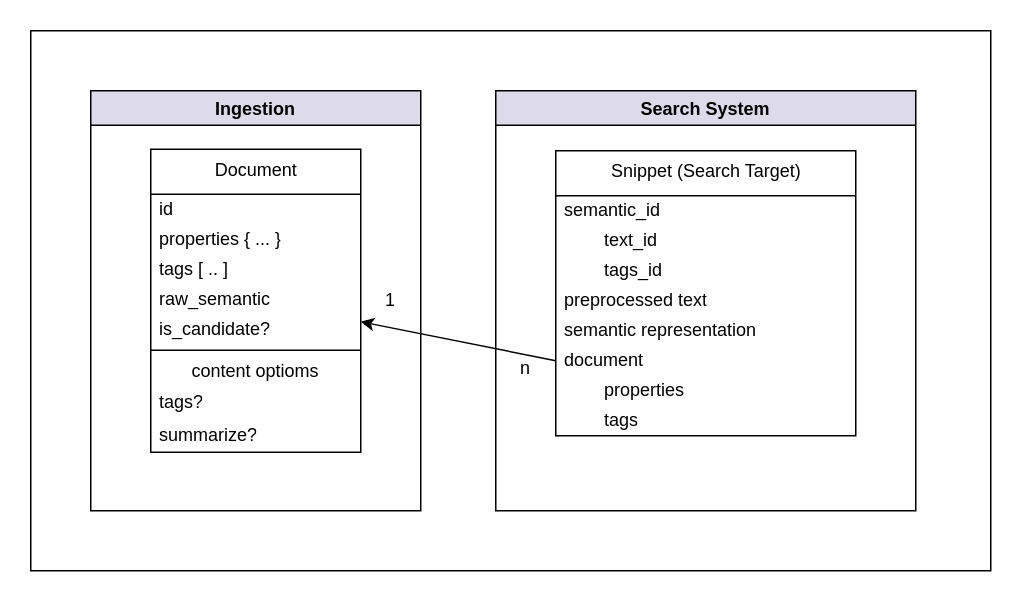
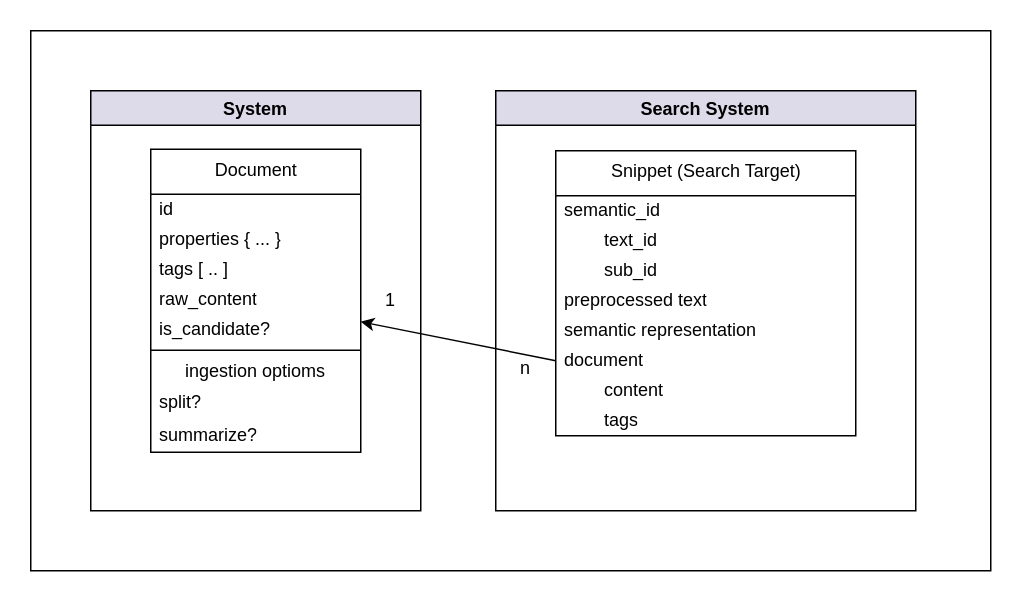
- <mxCell id="14" value="Ingestion" style="swimlane;fontColor=#000000;startSize=23;fillColor=#DDDBEA;" vertex="1" parent="1"><mxGeometry x="60" y="60" width="220" height="280" as="geometry" /></mxCell>
+ <mxCell id="14" value="System" style="swimlane;fontColor=#000000;startSize=23;fillColor=#DDDBEA;" vertex="1" parent="1"><mxGeometry x="60" y="60" width="220" height="280" as="geometry" /></mxCell>
- <mxCell id="7" value="&lt;span style=&quot;white-space: pre;&quot;&gt;&#09;&lt;/span&gt;tags_id" style="text;html=1;strokeColor=none;fillColor=none;align=left;verticalAlign=middle;spacingLeft=4;spacingRight=4;overflow=hidden;rotatable=0;points=[[0,0.5],[1,0.5]];portConstraint=eastwest;" vertex="1" parent="4"><mxGeometry y="70" width="200" height="20" as="geometry" /></mxCell>
+ <mxCell id="7" value="&lt;span style=&quot;white-space: pre;&quot;&gt;&#09;&lt;/span&gt;sub_id" style="text;html=1;strokeColor=none;fillColor=none;align=left;verticalAlign=middle;spacingLeft=4;spacingRight=4;overflow=hidden;rotatable=0;points=[[0,0.5],[1,0.5]];portConstraint=eastwest;" vertex="1" parent="4"><mxGeometry y="70" width="200" height="20" as="geometry" /></mxCell>
- <mxCell id="19" value="raw_semantic" style="text;html=1;strokeColor=none;fillColor=none;align=left;verticalAlign=middle;spacingLeft=4;spacingRight=4;overflow=hidden;rotatable=0;points=[[0,0.5],[1,0.5]];portConstraint=eastwest;" vertex="1" parent="15"><mxGeometry y="90" width="140" height="20" as="geometry" /></mxCell>
+ <mxCell id="19" value="raw_content" style="text;html=1;strokeColor=none;fillColor=none;align=left;verticalAlign=middle;spacingLeft=4;spacingRight=4;overflow=hidden;rotatable=0;points=[[0,0.5],[1,0.5]];portConstraint=eastwest;" vertex="1" parent="15"><mxGeometry y="90" width="140" height="20" as="geometry" /></mxCell>
- <mxCell id="22" value="content optioms" style="text;html=1;strokeColor=none;fillColor=none;align=center;verticalAlign=middle;spacingLeft=4;spacingRight=4;overflow=hidden;rotatable=0;points=[[0,0.5],[1,0.5]];portConstraint=eastwest;" vertex="1" parent="15"><mxGeometry y="138" width="140" height="20" as="geometry" /></mxCell>
+ <mxCell id="22" value="ingestion optioms" style="text;html=1;strokeColor=none;fillColor=none;align=center;verticalAlign=middle;spacingLeft=4;spacingRight=4;overflow=hidden;rotatable=0;points=[[0,0.5],[1,0.5]];portConstraint=eastwest;" vertex="1" parent="15"><mxGeometry y="138" width="140" height="20" as="geometry" /></mxCell>
- <mxCell id="11" value="&lt;span style=&quot;white-space: pre;&quot;&gt;&#09;&lt;/span&gt;properties" style="text;html=1;strokeColor=none;fillColor=none;align=left;verticalAlign=middle;spacingLeft=4;spacingRight=4;overflow=hidden;rotatable=0;points=[[0,0.5],[1,0.5]];portConstraint=eastwest;" vertex="1" parent="4"><mxGeometry y="150" width="200" height="20" as="geometry" /></mxCell>
+ <mxCell id="11" value="&lt;span style=&quot;white-space: pre;&quot;&gt;&#09;&lt;/span&gt;content" style="text;html=1;strokeColor=none;fillColor=none;align=left;verticalAlign=middle;spacingLeft=4;spacingRight=4;overflow=hidden;rotatable=0;points=[[0,0.5],[1,0.5]];portConstraint=eastwest;" vertex="1" parent="4"><mxGeometry y="150" width="200" height="20" as="geometry" /></mxCell>
- <mxCell id="23" value="&lt;div&gt;tags?&lt;/div&gt;" style="text;html=1;strokeColor=none;fillColor=none;align=left;verticalAlign=middle;spacingLeft=4;spacingRight=4;overflow=hidden;rotatable=0;points=[[0,0.5],[1,0.5]];portConstraint=eastwest;" vertex="1" parent="15"><mxGeometry y="158" width="140" height="22" as="geometry" /></mxCell>
+ <mxCell id="23" value="&lt;div&gt;split?&lt;/div&gt;" style="text;html=1;strokeColor=none;fillColor=none;align=left;verticalAlign=middle;spacingLeft=4;spacingRight=4;overflow=hidden;rotatable=0;points=[[0,0.5],[1,0.5]];portConstraint=eastwest;" vertex="1" parent="15"><mxGeometry y="158" width="140" height="22" as="geometry" /></mxCell>
